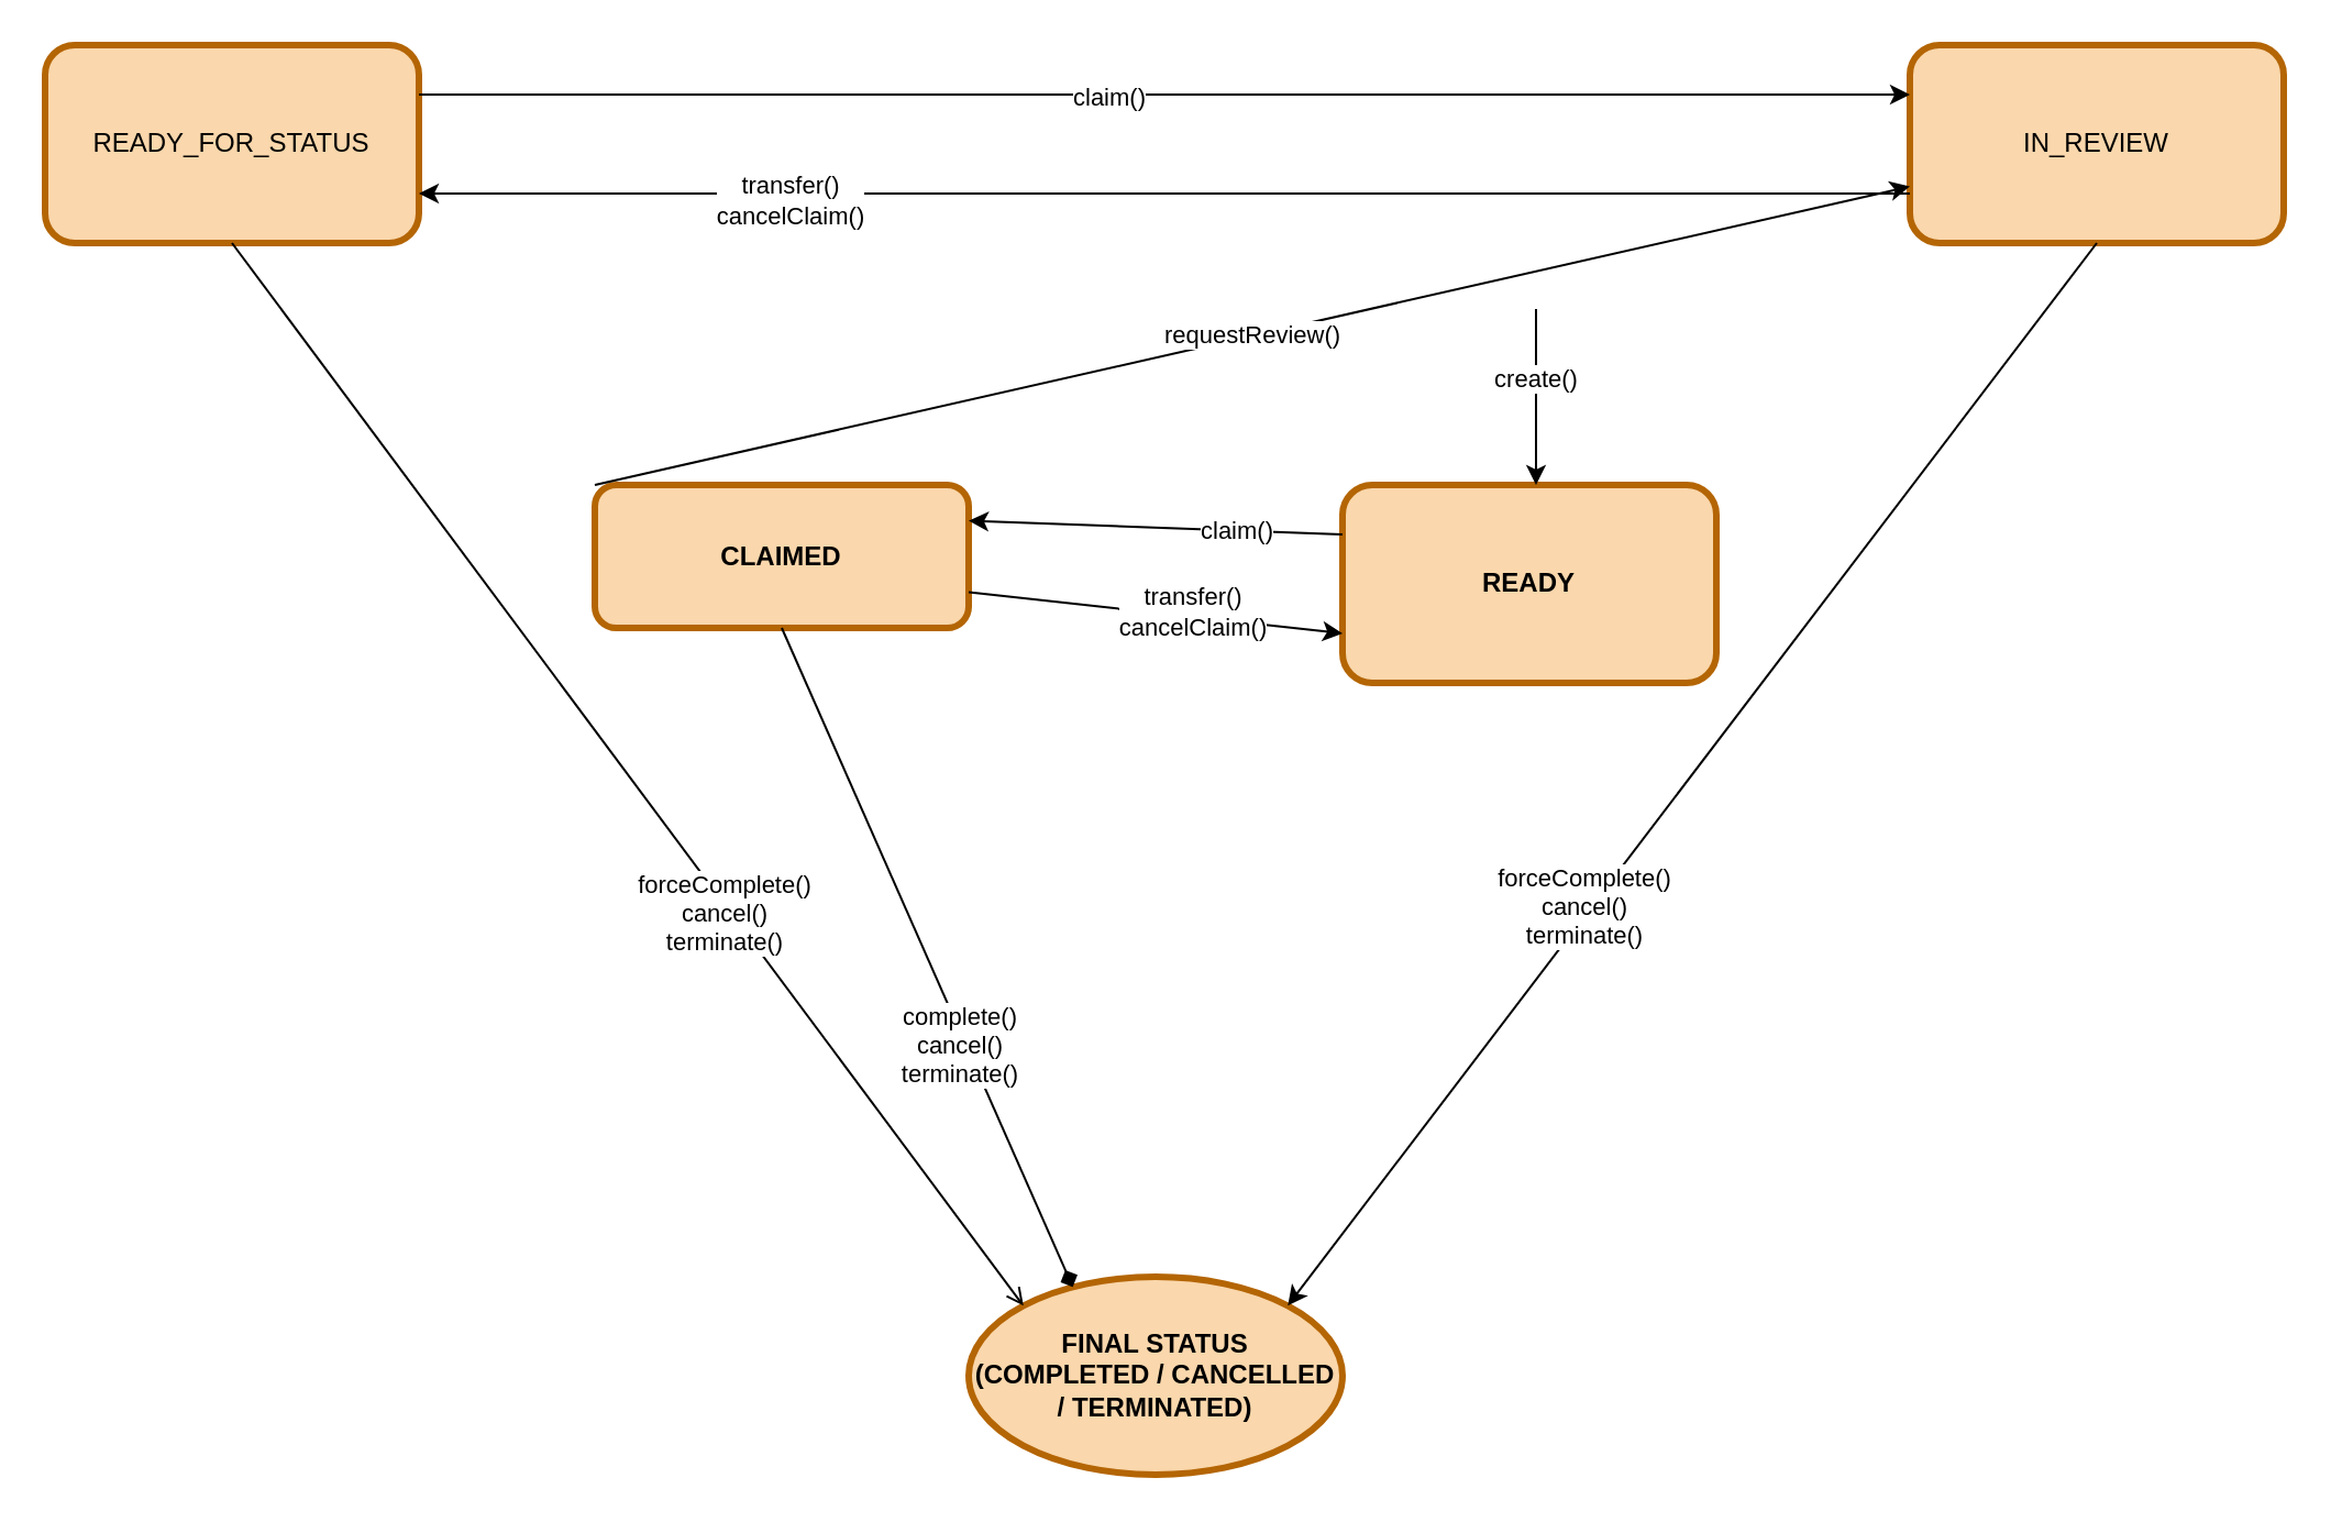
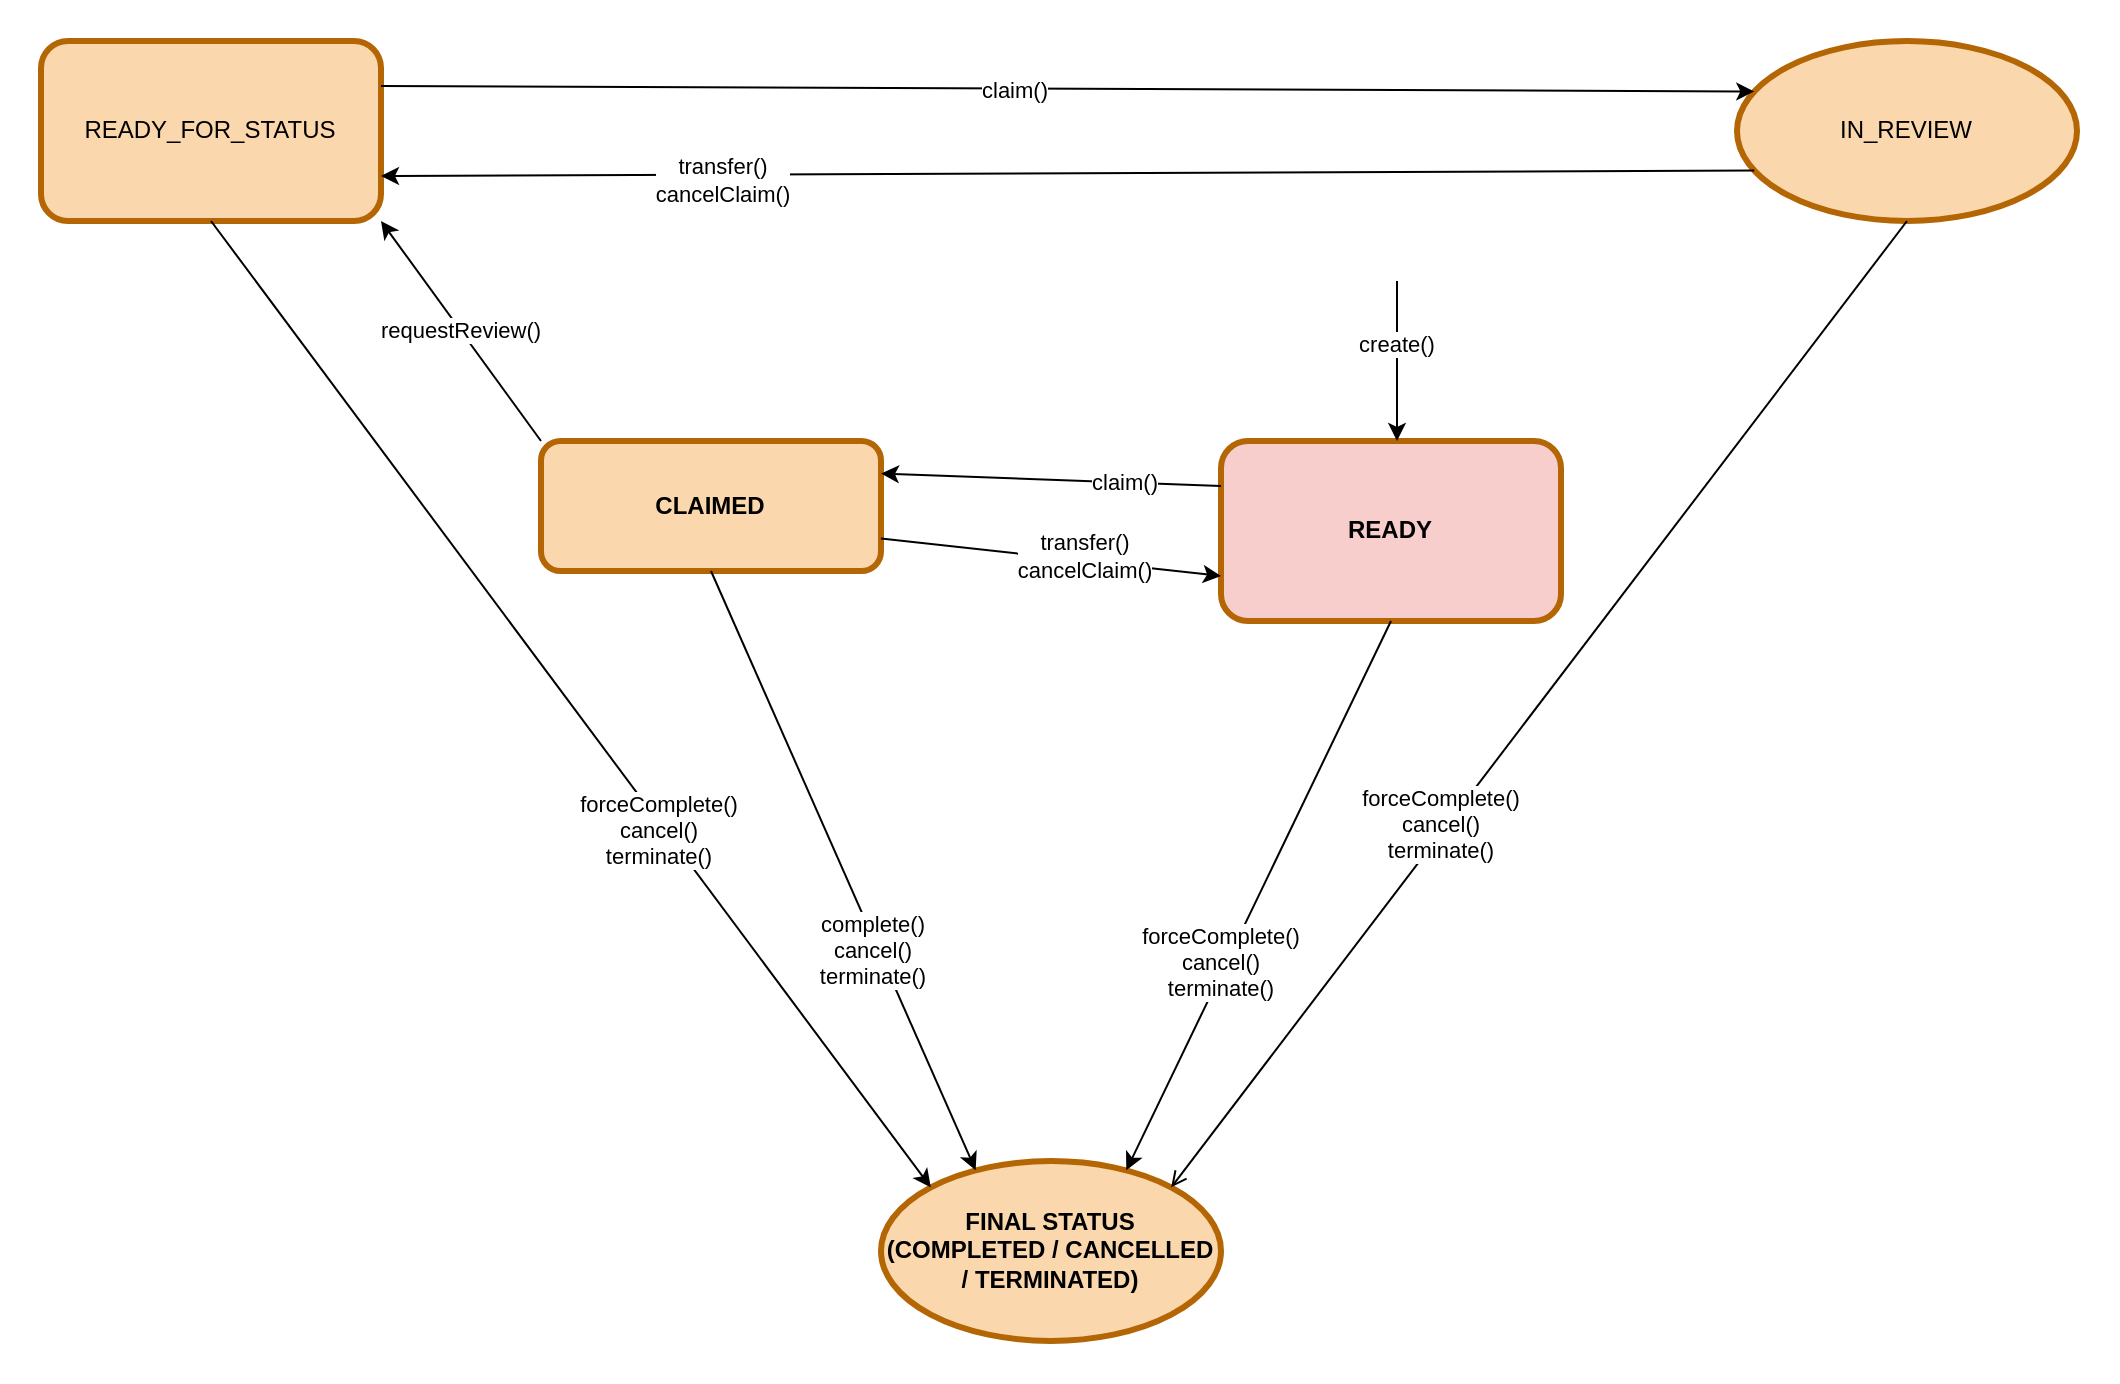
- <mxCell id="6" value="IN_REVIEW" style="rounded=1;whiteSpace=wrap;html=1;fillColor=#fad7ac;strokeColor=#b46504;strokeWidth=3;" parent="1" vertex="1"><mxGeometry x="868" y="20" width="170" height="90" as="geometry" /></mxCell>
+ <mxCell id="6" value="IN_REVIEW" style="ellipse;whiteSpace=wrap;html=1;fillColor=#fad7ac;strokeColor=#b46504;strokeWidth=3;" parent="1" vertex="1"><mxGeometry x="868" y="20" width="170" height="90" as="geometry" /></mxCell>
- <mxCell id="25" value="requestReview()" style="endArrow=classic;html=1;rounded=0;exitX=0;exitY=0;exitDx=0;exitDy=0;" parent="1" source="3" target="6" edge="1"><mxGeometry width="50" height="50" relative="1" as="geometry"><mxPoint x="458" y="240" as="sourcePoint" /><mxPoint x="508" y="190" as="targetPoint" /></mxGeometry></mxCell>
+ <mxCell id="25" value="requestReview()" style="endArrow=classic;html=1;rounded=0;exitX=0;exitY=0;exitDx=0;exitDy=0;entryX=1;entryY=1;entryDx=0;entryDy=0;" parent="1" source="3" target="5" edge="1"><mxGeometry width="50" height="50" relative="1" as="geometry"><mxPoint x="458" y="240" as="sourcePoint" /><mxPoint x="508" y="190" as="targetPoint" /></mxGeometry></mxCell>
- <mxCell id="4" value="&lt;b&gt;READY&lt;/b&gt;" style="rounded=1;whiteSpace=wrap;html=1;fillColor=#fad7ac;strokeColor=#b46504;strokeWidth=3;" parent="1" vertex="1"><mxGeometry x="610" y="220" width="170" height="90" as="geometry" /></mxCell>
+ <mxCell id="4" value="&lt;b&gt;READY&lt;/b&gt;" style="rounded=1;whiteSpace=wrap;html=1;fillColor=#f8cecc;strokeColor=#b46504;strokeWidth=3;" parent="1" vertex="1"><mxGeometry x="610" y="220" width="170" height="90" as="geometry" /></mxCell>
+ <mxCell id="17" value="" style="endArrow=classic;html=1;rounded=0;exitX=0.5;exitY=1;exitDx=0;exitDy=0;entryX=0.75;entryY=0;entryDx=0;entryDy=0;" parent="1" source="4" target="2" edge="1"><mxGeometry width="50" height="50" relative="1" as="geometry"><mxPoint x="857.775" y="90" as="sourcePoint" /><mxPoint x="577.5" y="590" as="targetPoint" /></mxGeometry></mxCell>
+ <mxCell id="18" value="forceComplete()&lt;br&gt;cancel()&lt;br&gt;terminate()" style="edgeLabel;html=1;align=center;verticalAlign=middle;resizable=0;points=[];" parent="17" vertex="1" connectable="0"><mxGeometry x="0.255" y="-3" relative="1" as="geometry"><mxPoint as="offset" /></mxGeometry></mxCell>
- <mxCell id="23" value="" style="endArrow=diamond;html=1;rounded=0;exitX=0.5;exitY=1;exitDx=0;exitDy=0;entryX=0.25;entryY=0;entryDx=0;entryDy=0;" parent="1" source="3" target="2" edge="1"><mxGeometry width="50" height="50" relative="1" as="geometry"><mxPoint x="1063" y="270" as="sourcePoint" /><mxPoint x="600.096" y="590" as="targetPoint" /></mxGeometry></mxCell>
+ <mxCell id="23" value="" style="endArrow=classic;html=1;rounded=0;exitX=0.5;exitY=1;exitDx=0;exitDy=0;entryX=0.25;entryY=0;entryDx=0;entryDy=0;" parent="1" source="3" target="2" edge="1"><mxGeometry width="50" height="50" relative="1" as="geometry"><mxPoint x="1063" y="270" as="sourcePoint" /><mxPoint x="600.096" y="590" as="targetPoint" /></mxGeometry></mxCell>
- <mxCell id="13" value="" style="endArrow=classic;html=1;rounded=0;entryX=1;entryY=0;entryDx=0;entryDy=0;exitX=0.5;exitY=1;exitDx=0;exitDy=0;" parent="1" source="6" target="2" edge="1"><mxGeometry width="50" height="50" relative="1" as="geometry"><mxPoint x="243" y="100" as="sourcePoint" /><mxPoint x="510.439" y="590" as="targetPoint" /></mxGeometry></mxCell>
+ <mxCell id="13" value="" style="endArrow=open;html=1;rounded=0;entryX=1;entryY=0;entryDx=0;entryDy=0;exitX=0.5;exitY=1;exitDx=0;exitDy=0;" parent="1" source="6" target="2" edge="1"><mxGeometry width="50" height="50" relative="1" as="geometry"><mxPoint x="243" y="100" as="sourcePoint" /><mxPoint x="510.439" y="590" as="targetPoint" /></mxGeometry></mxCell>
- <mxCell id="11" value="" style="endArrow=open;html=1;rounded=0;exitX=0.5;exitY=1;exitDx=0;exitDy=0;entryX=0;entryY=0;entryDx=0;entryDy=0;" parent="1" source="5" target="2" edge="1"><mxGeometry width="50" height="50" relative="1" as="geometry"><mxPoint x="398" y="210" as="sourcePoint" /><mxPoint x="448" y="160" as="targetPoint" /></mxGeometry></mxCell>
+ <mxCell id="11" value="" style="endArrow=classic;html=1;rounded=0;exitX=0.5;exitY=1;exitDx=0;exitDy=0;entryX=0;entryY=0;entryDx=0;entryDy=0;" parent="1" source="5" target="2" edge="1"><mxGeometry width="50" height="50" relative="1" as="geometry"><mxPoint x="398" y="210" as="sourcePoint" /><mxPoint x="448" y="160" as="targetPoint" /></mxGeometry></mxCell>
